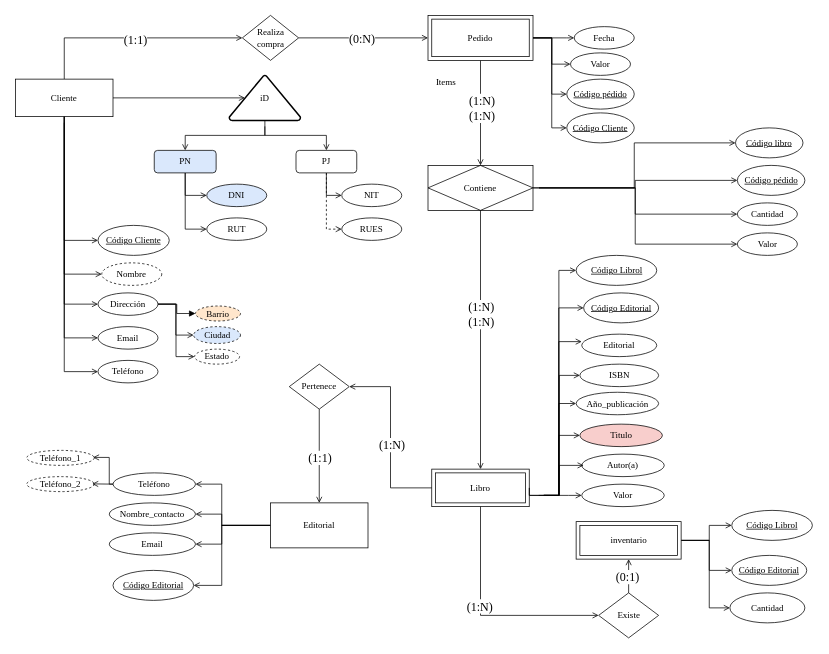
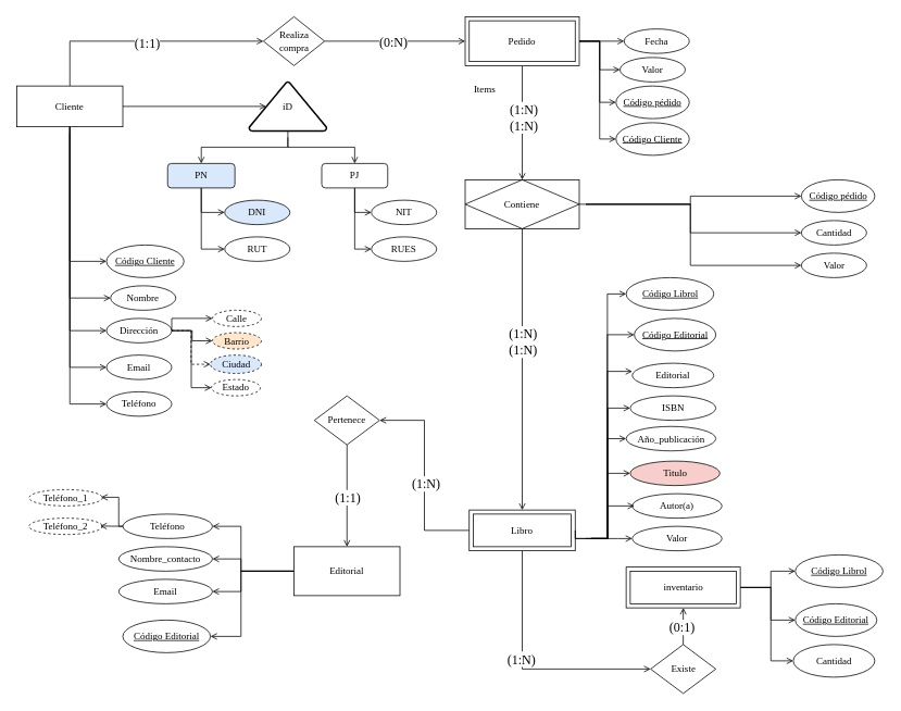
- <mxCell id="45" style="edgeStyle=orthogonalEdgeStyle;rounded=0;orthogonalLoop=1;jettySize=auto;html=1;entryX=0;entryY=0.5;entryDx=0;entryDy=0;fontFamily=Architects Daughter;fontSource=https%3A%2F%2Ffonts.googleapis.com%2Fcss%3Ffamily%3DArchitects%2BDaughter;fontSize=16;endArrow=open;sourcePerimeterSpacing=8;targetPerimeterSpacing=8;exitX=1;exitY=0.5;exitDx=0;exitDy=0;" edge="1" parent="1" source="49" target="106"><mxGeometry relative="1" as="geometry" /></mxCell>
- <mxCell id="106" value="Código libro" style="ellipse;whiteSpace=wrap;html=1;align=center;fontStyle=4;fontFamily=Architects Daughter;fontSource=https%3A%2F%2Ffonts.googleapis.com%2Fcss%3Ffamily%3DArchitects%2BDaughter;" vertex="1" parent="1"><mxGeometry x="980" y="170" width="90" height="40" as="geometry" /></mxCell>
- <mxCell id="72" style="edgeStyle=orthogonalEdgeStyle;rounded=0;orthogonalLoop=1;jettySize=auto;html=1;exitX=0.5;exitY=1;exitDx=0;exitDy=0;entryX=0;entryY=0.5;entryDx=0;entryDy=0;fontFamily=Architects Daughter;fontSource=https%3A%2F%2Ffonts.googleapis.com%2Fcss%3Ffamily%3DArchitects%2BDaughter;fontSize=16;endArrow=open;sourcePerimeterSpacing=8;targetPerimeterSpacing=8;dashed=1;" edge="1" parent="1" source="74" target="77"><mxGeometry relative="1" as="geometry" /></mxCell>
+ <mxCell id="72" style="edgeStyle=orthogonalEdgeStyle;rounded=0;orthogonalLoop=1;jettySize=auto;html=1;exitX=0.5;exitY=1;exitDx=0;exitDy=0;entryX=0;entryY=0.5;entryDx=0;entryDy=0;fontFamily=Architects Daughter;fontSource=https%3A%2F%2Ffonts.googleapis.com%2Fcss%3Ffamily%3DArchitects%2BDaughter;fontSize=16;endArrow=open;sourcePerimeterSpacing=8;targetPerimeterSpacing=8;" edge="1" parent="1" source="74" target="77"><mxGeometry relative="1" as="geometry" /></mxCell>
- <mxCell id="51" value="Nombre" style="ellipse;whiteSpace=wrap;html=1;align=center;fontFamily=Architects Daughter;fontSource=https%3A%2F%2Ffonts.googleapis.com%2Fcss%3Ffamily%3DArchitects%2BDaughter;dashed=1;" vertex="1" parent="1"><mxGeometry x="135" y="350" width="80" height="30" as="geometry" /></mxCell>
+ <mxCell id="51" value="Nombre" style="ellipse;whiteSpace=wrap;html=1;align=center;fontFamily=Architects Daughter;fontSource=https%3A%2F%2Ffonts.googleapis.com%2Fcss%3Ffamily%3DArchitects%2BDaughter;" vertex="1" parent="1"><mxGeometry x="135" y="350" width="80" height="30" as="geometry" /></mxCell>
+ <mxCell id="63" style="edgeStyle=orthogonalEdgeStyle;rounded=0;orthogonalLoop=1;jettySize=auto;html=1;exitX=1;exitY=0.5;exitDx=0;exitDy=0;fontFamily=Architects Daughter;fontSource=https%3A%2F%2Ffonts.googleapis.com%2Fcss%3Ffamily%3DArchitects%2BDaughter;fontSize=16;endArrow=open;sourcePerimeterSpacing=8;targetPerimeterSpacing=8;entryX=0;entryY=0.5;entryDx=0;entryDy=0;" edge="1" parent="1" source="54" target="59"><mxGeometry relative="1" as="geometry"><mxPoint x="210" y="450" as="sourcePoint" /><mxPoint x="260" y="435" as="targetPoint" /><Array as="points"><mxPoint x="210" y="390" /></Array></mxGeometry></mxCell>
+ <mxCell id="59" value="Calle" style="ellipse;whiteSpace=wrap;html=1;align=center;dashed=1;fontFamily=Architects Daughter;fontSource=https%3A%2F%2Ffonts.googleapis.com%2Fcss%3Ffamily%3DArchitects%2BDaughter;" vertex="1" parent="1"><mxGeometry x="260" y="380" width="60" height="20" as="geometry" /></mxCell>
- <mxCell id="64" style="edgeStyle=orthogonalEdgeStyle;rounded=0;orthogonalLoop=1;jettySize=auto;html=1;exitX=1;exitY=0.5;exitDx=0;exitDy=0;fontFamily=Architects Daughter;fontSource=https%3A%2F%2Ffonts.googleapis.com%2Fcss%3Ffamily%3DArchitects%2BDaughter;fontSize=16;endArrow=block;sourcePerimeterSpacing=8;targetPerimeterSpacing=8;entryX=0;entryY=0.5;entryDx=0;entryDy=0;" edge="1" parent="1" source="54" target="60"><mxGeometry relative="1" as="geometry"><mxPoint x="220" y="415" as="sourcePoint" /><mxPoint x="270" y="400" as="targetPoint" /><Array as="points"><mxPoint x="235" y="405" /><mxPoint x="235" y="417" /></Array></mxGeometry></mxCell>
+ <mxCell id="64" style="edgeStyle=orthogonalEdgeStyle;rounded=0;orthogonalLoop=1;jettySize=auto;html=1;exitX=1;exitY=0.5;exitDx=0;exitDy=0;fontFamily=Architects Daughter;fontSource=https%3A%2F%2Ffonts.googleapis.com%2Fcss%3Ffamily%3DArchitects%2BDaughter;fontSize=16;endArrow=open;sourcePerimeterSpacing=8;targetPerimeterSpacing=8;entryX=0;entryY=0.5;entryDx=0;entryDy=0;" edge="1" parent="1" source="54" target="60"><mxGeometry relative="1" as="geometry"><mxPoint x="220" y="415" as="sourcePoint" /><mxPoint x="270" y="400" as="targetPoint" /><Array as="points"><mxPoint x="235" y="405" /><mxPoint x="235" y="417" /></Array></mxGeometry></mxCell>
- <mxCell id="53" style="rounded=0;orthogonalLoop=1;jettySize=auto;html=1;entryX=0;entryY=0.5;entryDx=0;entryDy=0;fontFamily=Architects Daughter;fontSource=https%3A%2F%2Ffonts.googleapis.com%2Fcss%3Ffamily%3DArchitects%2BDaughter;fontSize=16;endArrow=open;sourcePerimeterSpacing=8;targetPerimeterSpacing=8;exitX=1;exitY=0.5;exitDx=0;exitDy=0;edgeStyle=orthogonalEdgeStyle;" edge="1" parent="1" source="54" target="62"><mxGeometry relative="1" as="geometry" /></mxCell>
+ <mxCell id="53" style="rounded=0;orthogonalLoop=1;jettySize=auto;html=1;entryX=0;entryY=0.5;entryDx=0;entryDy=0;fontFamily=Architects Daughter;fontSource=https%3A%2F%2Ffonts.googleapis.com%2Fcss%3Ffamily%3DArchitects%2BDaughter;fontSize=16;endArrow=open;sourcePerimeterSpacing=8;targetPerimeterSpacing=8;exitX=1;exitY=0.5;exitDx=0;exitDy=0;edgeStyle=orthogonalEdgeStyle;dashed=1;" edge="1" parent="1" source="54" target="62"><mxGeometry relative="1" as="geometry" /></mxCell>
